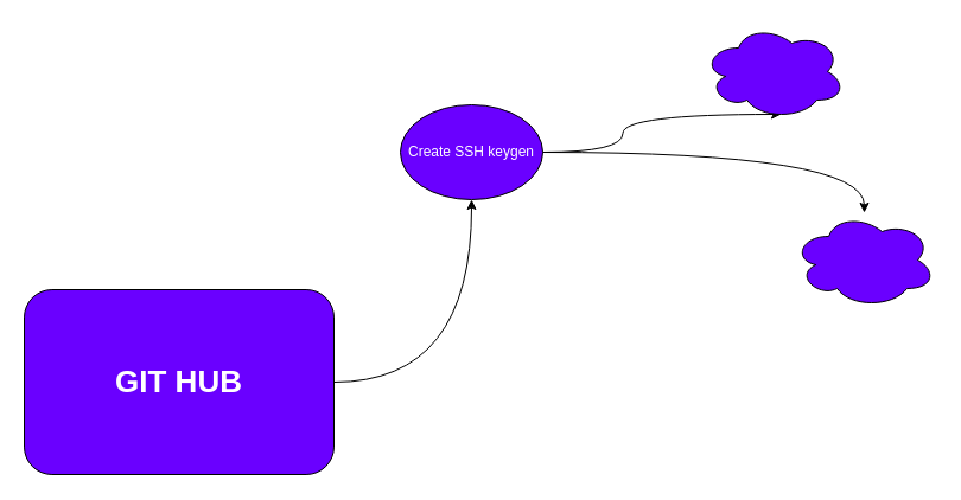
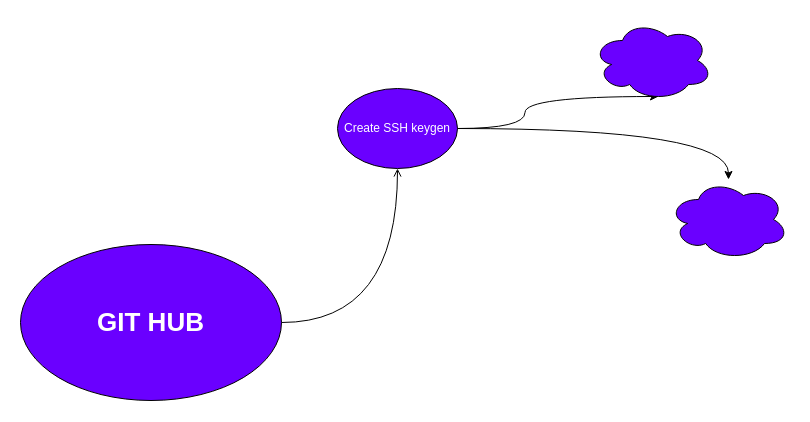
- <mxCell id="2" value="" style="edgeStyle=orthogonalEdgeStyle;rounded=0;orthogonalLoop=1;jettySize=auto;html=1;curved=1;" edge="1" parent="1" source="3" target="6"><mxGeometry relative="1" as="geometry" /></mxCell>
+ <mxCell id="2" value="" style="edgeStyle=orthogonalEdgeStyle;rounded=0;orthogonalLoop=1;jettySize=auto;html=1;curved=1;endArrow=open;" edge="1" parent="1" source="3" target="6"><mxGeometry relative="1" as="geometry" /></mxCell>
- <mxCell id="3" value="&lt;b style=&quot;font-size: 26px;&quot;&gt;GIT HUB&lt;br style=&quot;font-size: 26px;&quot;&gt;&lt;/b&gt;" style="whiteSpace=wrap;html=1;fillColor=#6a00ff;fontColor=#ffffff;strokeColor=default;fontSize=26;rounded=1;" vertex="1" parent="1"><mxGeometry x="20" y="244" width="261" height="156" as="geometry" /></mxCell>
+ <mxCell id="3" value="&lt;b style=&quot;font-size: 26px;&quot;&gt;GIT HUB&lt;br style=&quot;font-size: 26px;&quot;&gt;&lt;/b&gt;" style="ellipse;whiteSpace=wrap;html=1;fillColor=#6a00ff;fontColor=#ffffff;strokeColor=default;fontSize=26;" vertex="1" parent="1"><mxGeometry x="20" y="244" width="261" height="156" as="geometry" /></mxCell>
